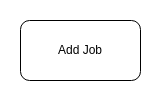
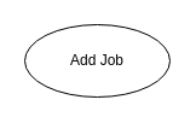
- <mxCell id="2" value="Add Job" style="rounded=1;whiteSpace=wrap;html=1;" vertex="1" parent="1"><mxGeometry x="20" y="20" width="120" height="60" as="geometry" /></mxCell>
+ <mxCell id="2" value="Add Job" style="ellipse;whiteSpace=wrap;html=1;" vertex="1" parent="1"><mxGeometry x="20" y="20" width="120" height="60" as="geometry" /></mxCell>
